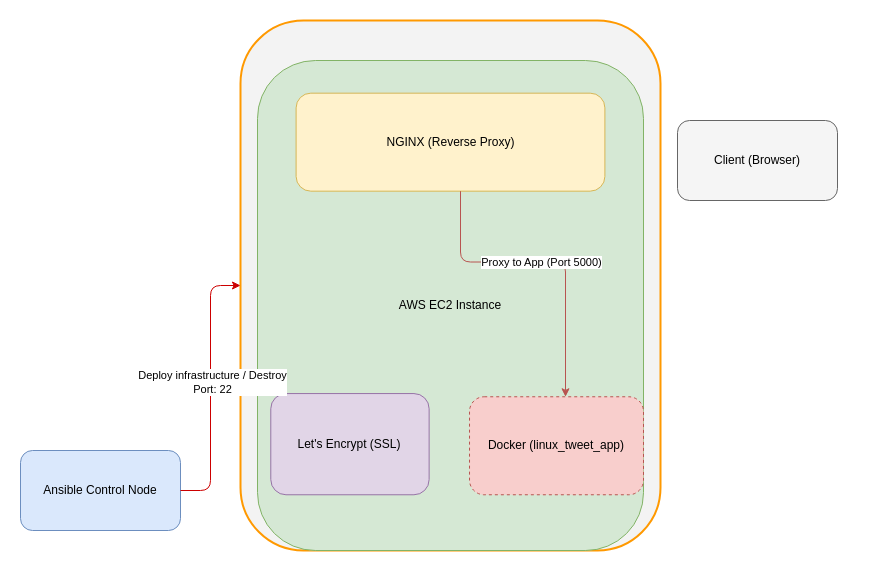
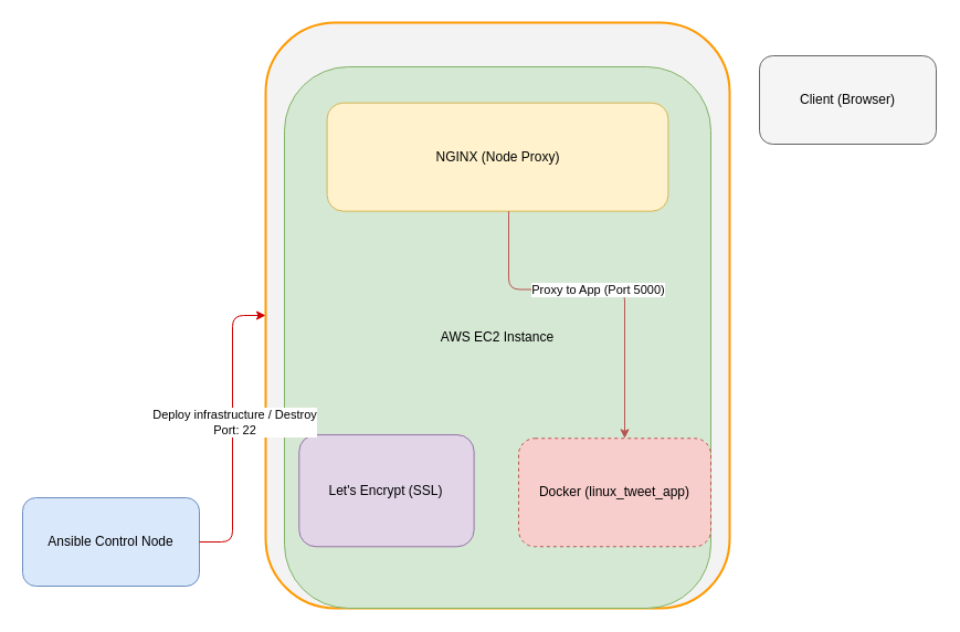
- <mxCell id="4" value="NGINX (Reverse Proxy)" style="rounded=1;whiteSpace=wrap;html=1;fillColor=#fff2cc;strokeColor=#d6b656;" parent="3" vertex="1"><mxGeometry x="38.6" y="32.667" width="308.8" height="98.0" as="geometry" /></mxCell>
+ <mxCell id="4" value="NGINX (Node Proxy)" style="rounded=1;whiteSpace=wrap;html=1;fillColor=#fff2cc;strokeColor=#d6b656;" parent="3" vertex="1"><mxGeometry x="38.6" y="32.667" width="308.8" height="98.0" as="geometry" /></mxCell>
- <mxCell id="10" value="Client (Browser)" style="rounded=1;whiteSpace=wrap;html=1;fillColor=#f5f5f5;strokeColor=#666666;" parent="1" vertex="1"><mxGeometry x="677" y="120" width="160" height="80" as="geometry" /></mxCell>
+ <mxCell id="10" value="Client (Browser)" style="rounded=1;whiteSpace=wrap;html=1;fillColor=#f5f5f5;strokeColor=#666666;" parent="1" vertex="1"><mxGeometry x="687" y="50" width="160" height="80" as="geometry" /></mxCell>
